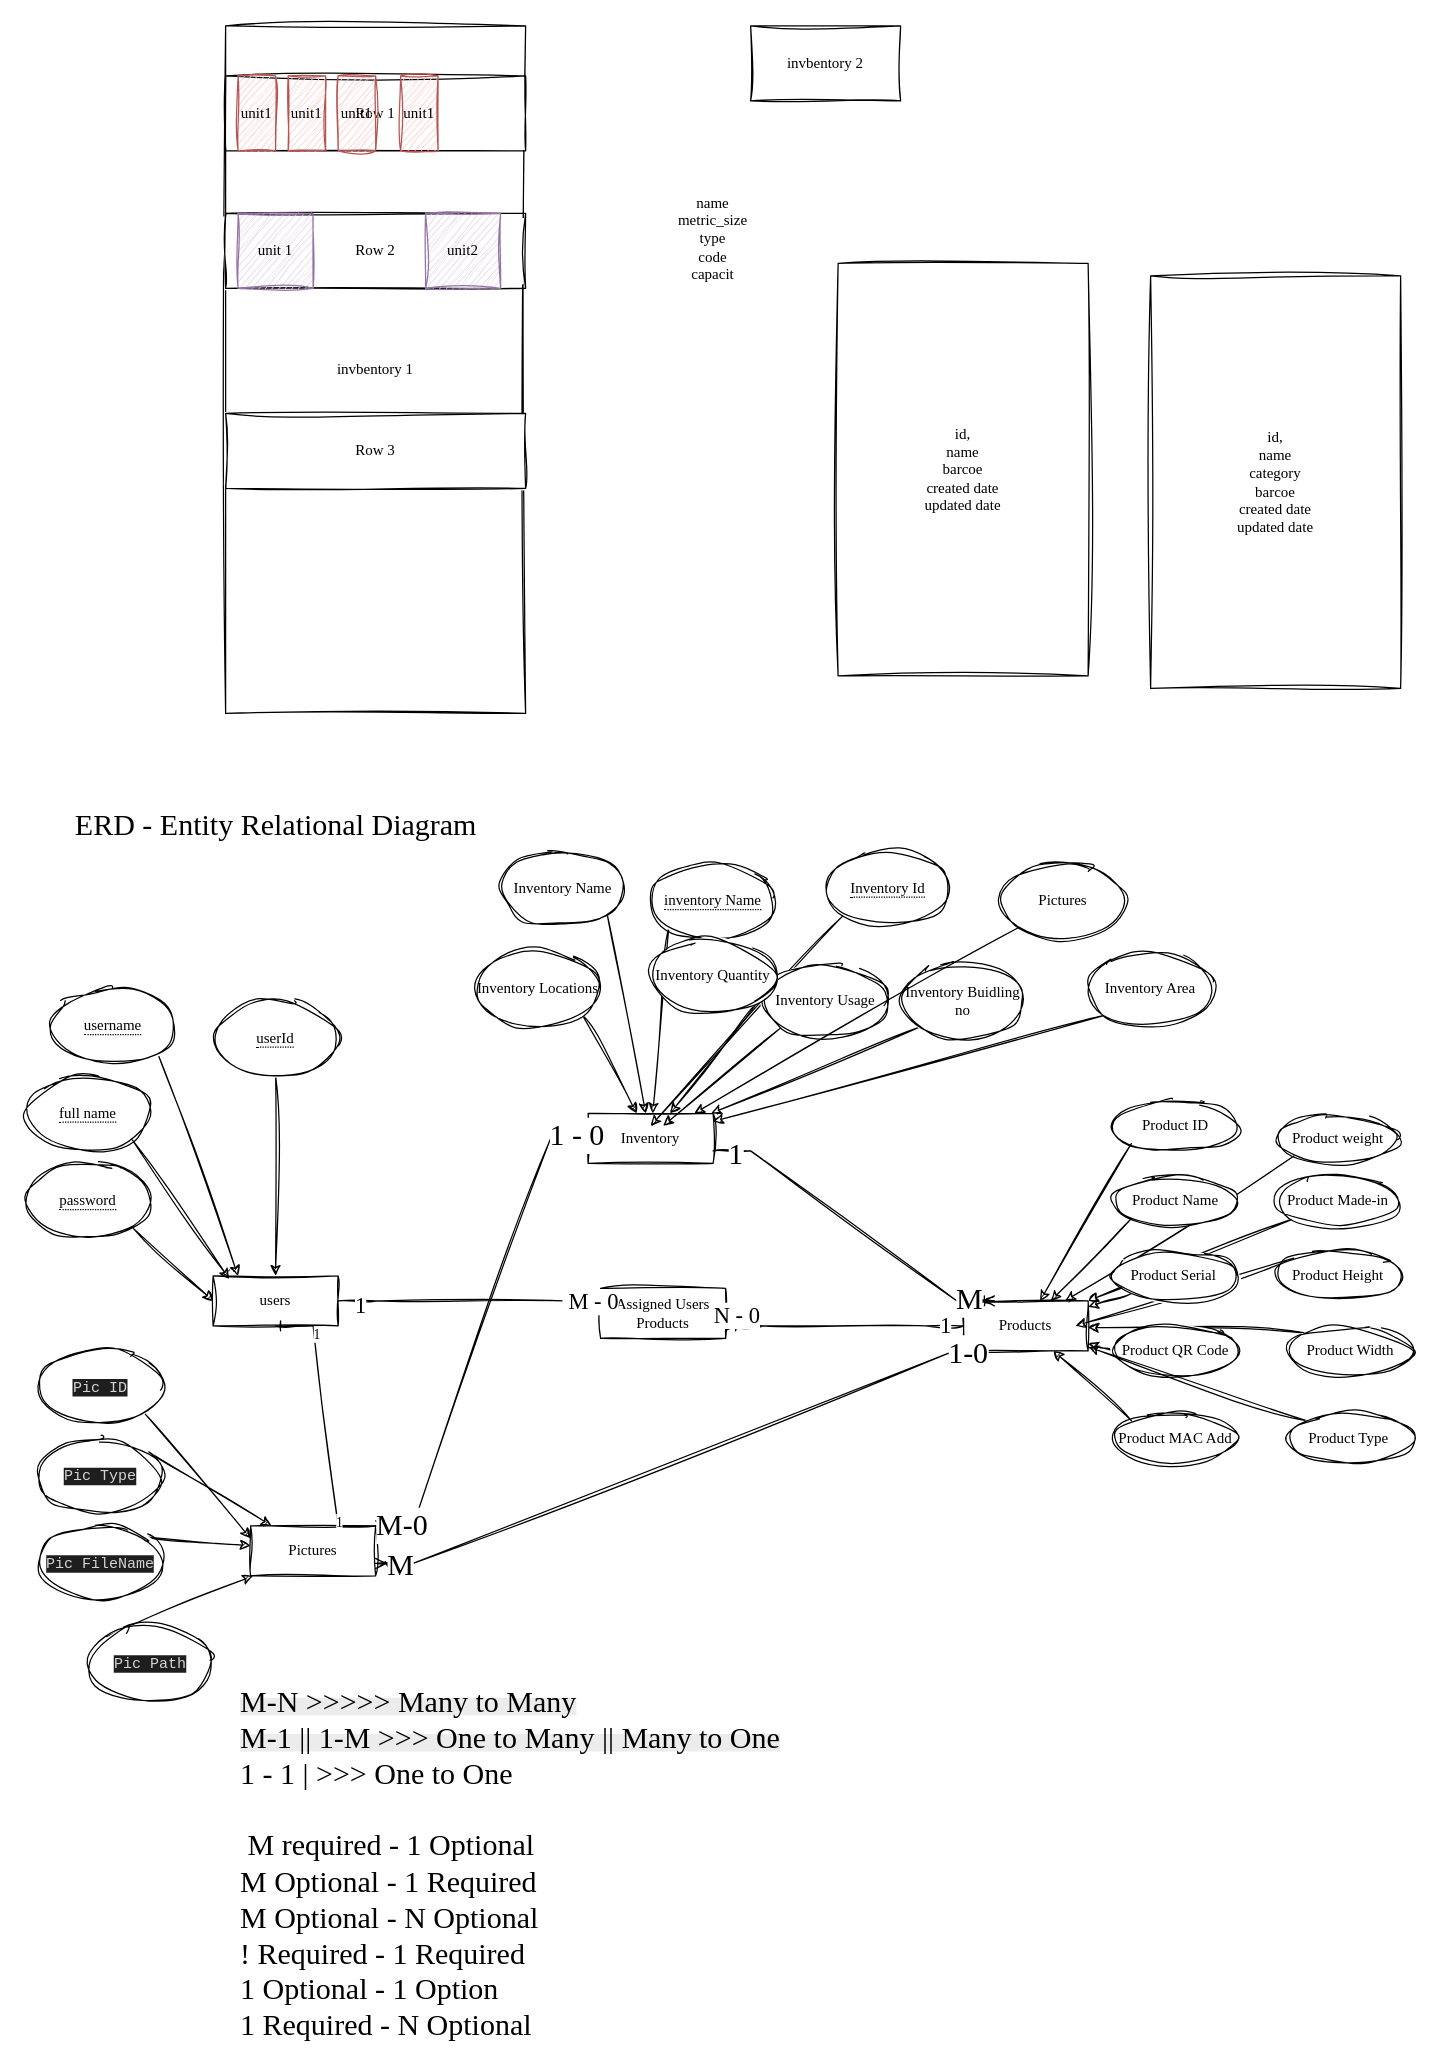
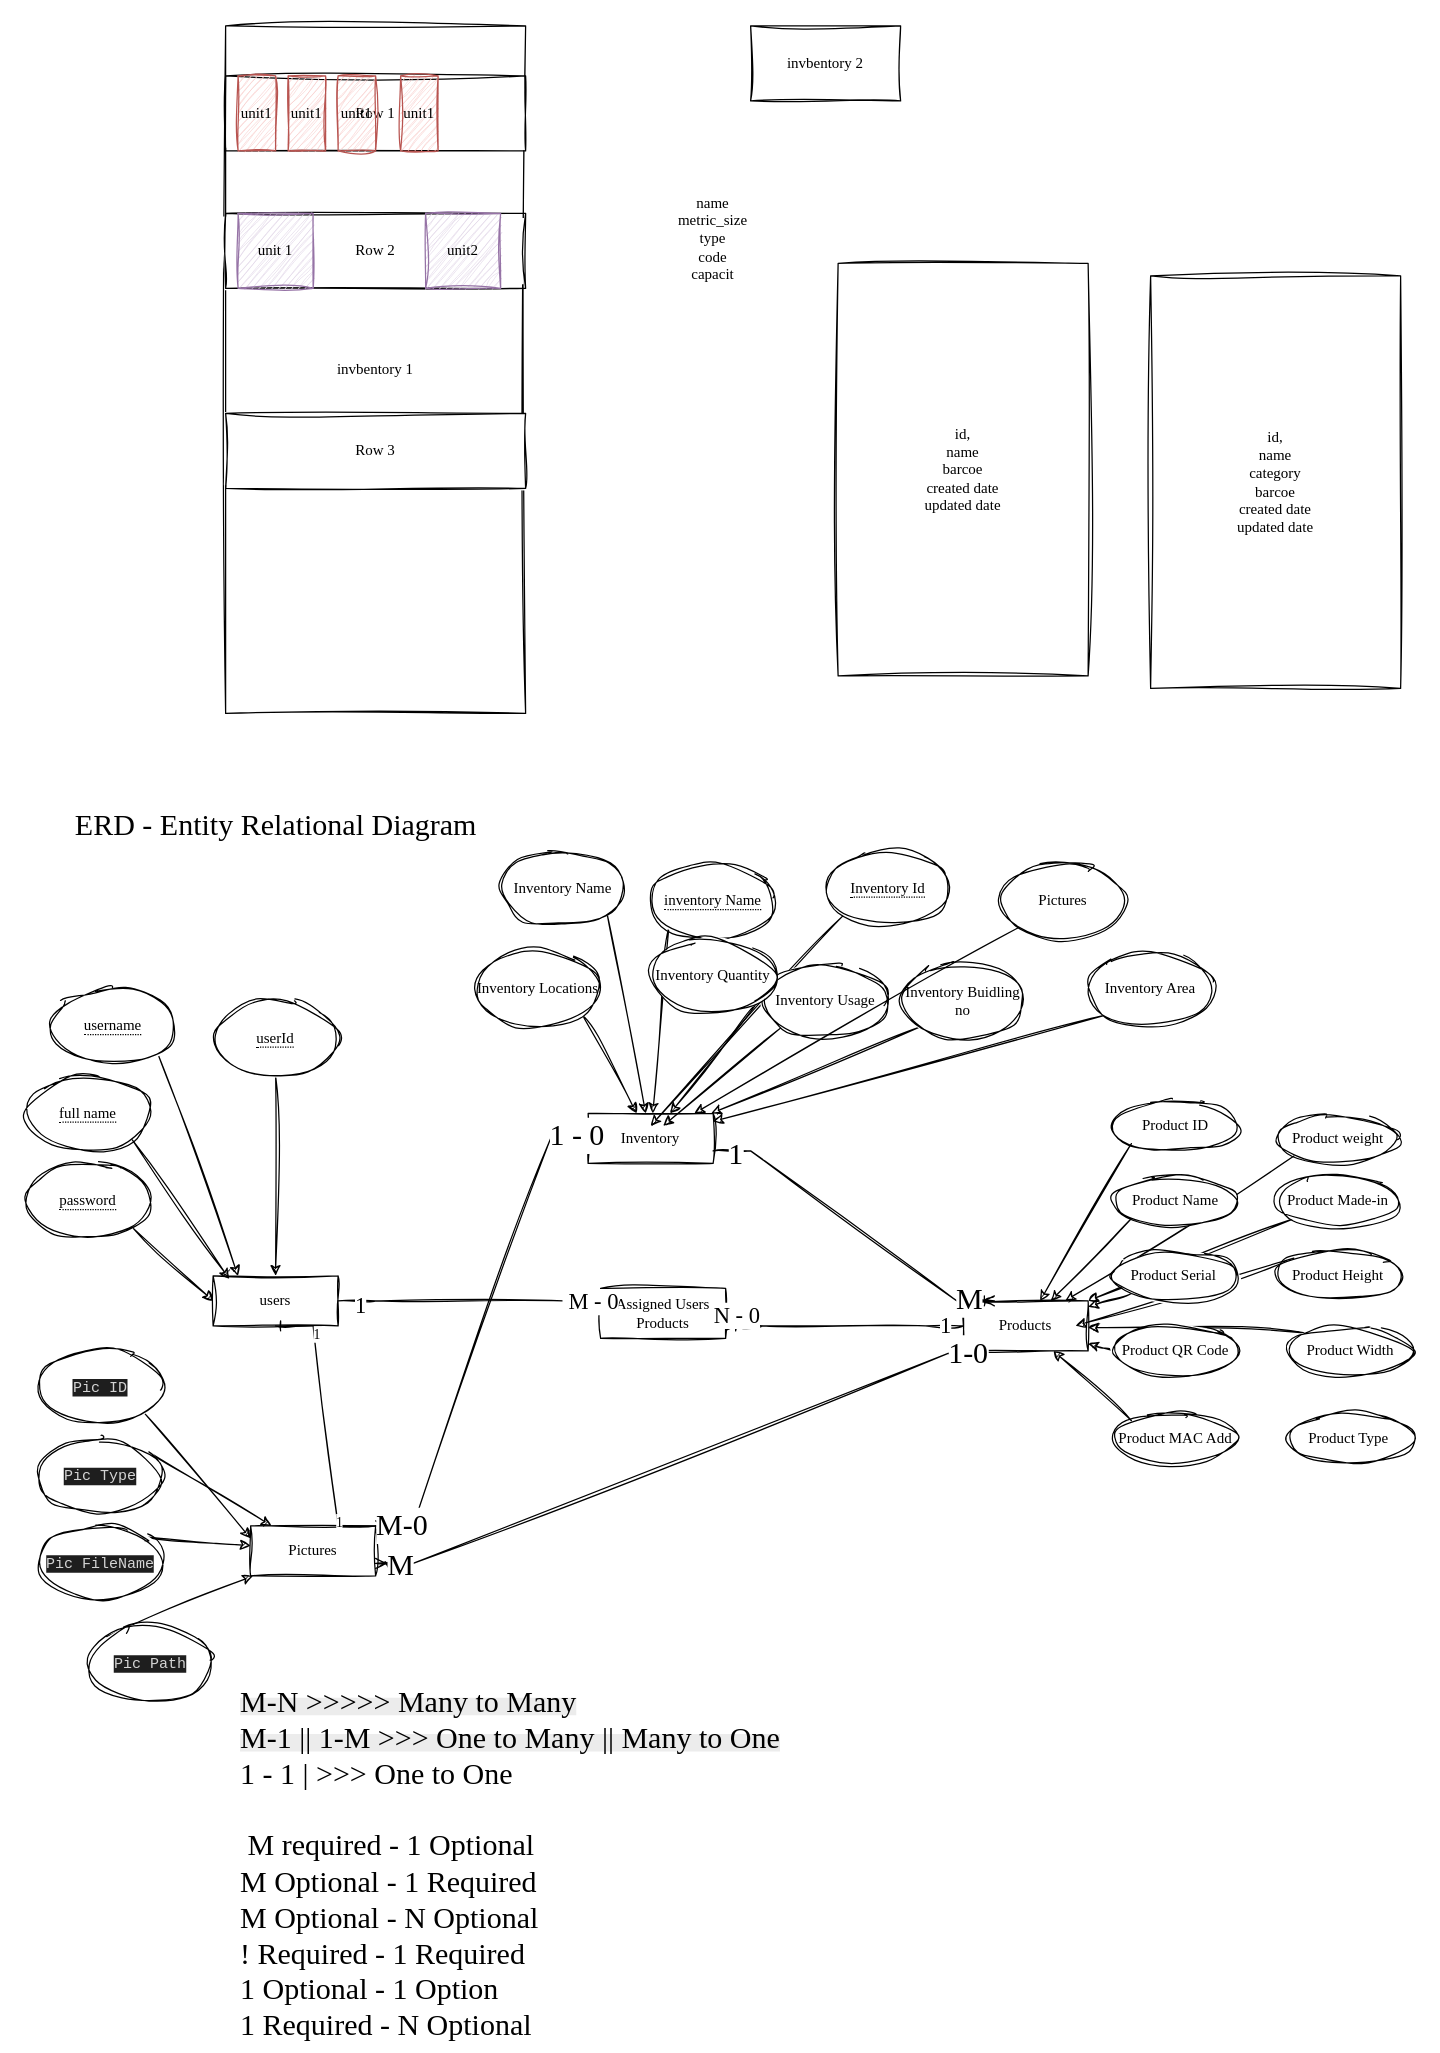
- <mxCell id="64" style="edgeStyle=none;rounded=0;sketch=1;hachureGap=4;jiggle=2;curveFitting=1;orthogonalLoop=1;jettySize=auto;html=1;exitX=0;exitY=0;exitDx=0;exitDy=0;fontFamily=Architects Daughter;fontSource=https%3A%2F%2Ffonts.googleapis.com%2Fcss%3Ffamily%3DArchitects%2BDaughter;" edge="1" parent="1" source="65" target="19"><mxGeometry relative="1" as="geometry" /></mxCell>
